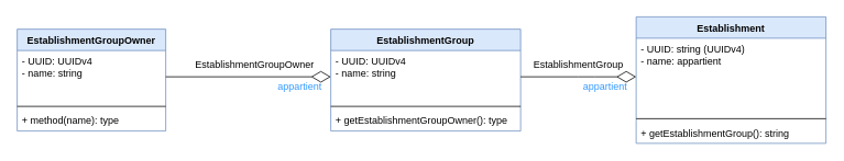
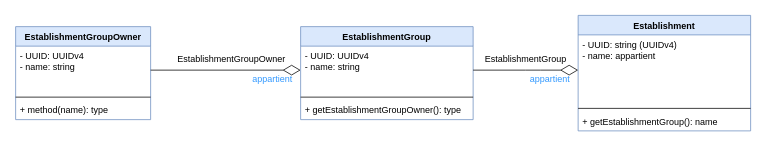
- <mxCell id="5" value="+ getEstablishmentGroup(): string" style="text;strokeColor=none;fillColor=none;align=left;verticalAlign=top;spacingLeft=4;spacingRight=4;overflow=hidden;rotatable=0;points=[[0,0.5],[1,0.5]];portConstraint=eastwest;" vertex="1" parent="2"><mxGeometry y="128" width="230" height="26" as="geometry" /></mxCell>
+ <mxCell id="5" value="+ getEstablishmentGroup(): name" style="text;strokeColor=none;fillColor=none;align=left;verticalAlign=top;spacingLeft=4;spacingRight=4;overflow=hidden;rotatable=0;points=[[0,0.5],[1,0.5]];portConstraint=eastwest;" vertex="1" parent="2"><mxGeometry y="128" width="230" height="26" as="geometry" /></mxCell>
